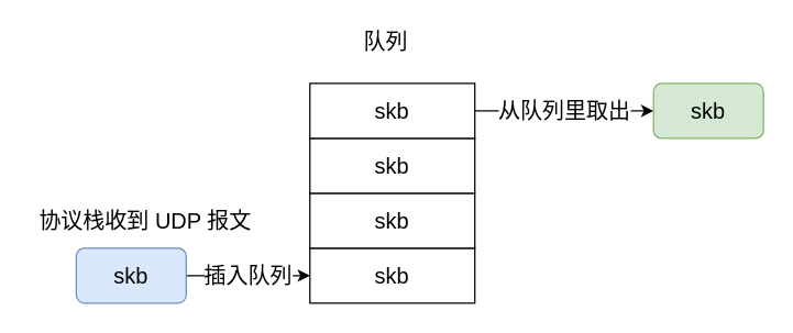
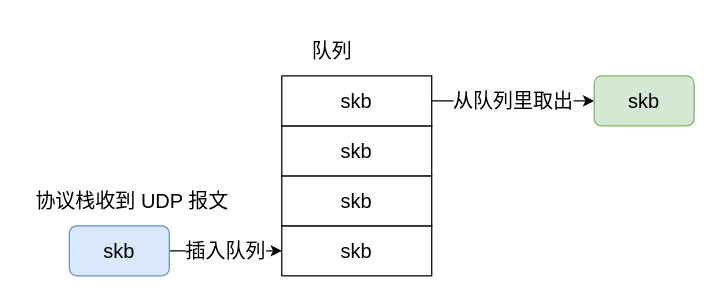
- <mxCell id="11" value="队列" style="text;html=1;align=center;verticalAlign=middle;resizable=0;points=[];autosize=1;strokeColor=none;fontSize=16;" vertex="1" parent="1"><mxGeometry x="255" y="20" width="50" height="20" as="geometry" /></mxCell>
+ <mxCell id="11" value="队列" style="text;html=1;align=center;verticalAlign=middle;resizable=0;points=[];autosize=1;strokeColor=none;fontSize=16;" vertex="1" parent="1"><mxGeometry x="240" y="30" width="50" height="20" as="geometry" /></mxCell>
